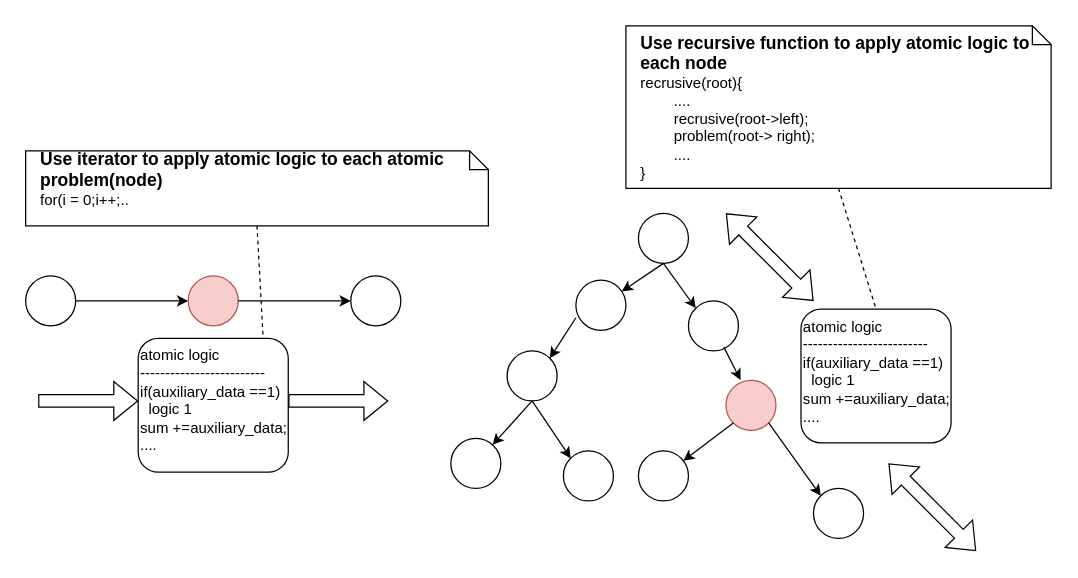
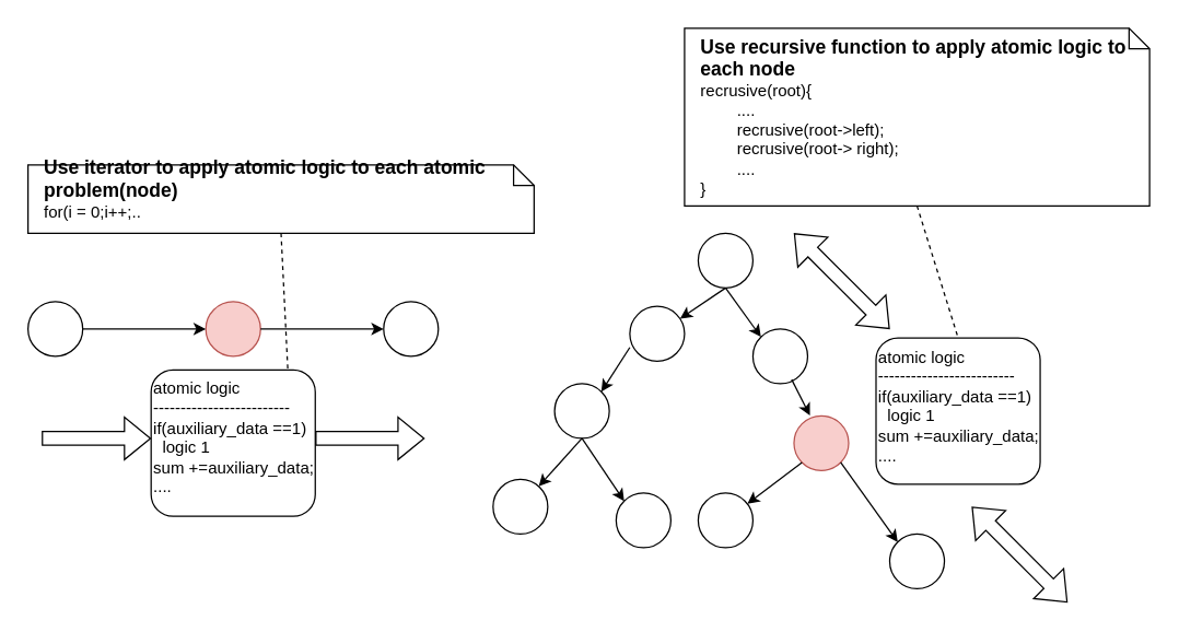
- <mxCell id="32" value="&lt;div&gt;&lt;b&gt;&lt;font style=&quot;font-size: 14px;&quot;&gt;Use recursive function to apply atomic logic to each node&lt;/font&gt;&lt;/b&gt;&lt;/div&gt;&lt;div&gt;&lt;span style=&quot;background-color: initial;&quot;&gt;recrusive(root){&lt;/span&gt;&lt;br&gt;&lt;/div&gt;&lt;div&gt;&lt;span style=&quot;white-space: pre;&quot;&gt;&#09;&lt;/span&gt;....&lt;br&gt;&lt;/div&gt;&lt;div&gt;&amp;nbsp; &amp;nbsp; &amp;nbsp; &amp;nbsp; recrusive(root-&amp;gt;left);&lt;/div&gt;&lt;div&gt;&amp;nbsp; &amp;nbsp; &amp;nbsp; &amp;nbsp;&amp;nbsp;&lt;span style=&quot;background-color: initial;&quot;&gt;problem(root-&amp;gt; right);&lt;/span&gt;&lt;/div&gt;&lt;div&gt;&lt;span style=&quot;background-color: initial;&quot;&gt;&amp;nbsp; &amp;nbsp; &amp;nbsp; &amp;nbsp; ....&lt;/span&gt;&lt;/div&gt;&lt;div&gt;}&lt;/div&gt;" style="shape=note;size=15;align=left;spacingLeft=10;html=1;whiteSpace=wrap;" vertex="1" parent="1"><mxGeometry x="500" y="20" width="340" height="130" as="geometry" /></mxCell>
+ <mxCell id="32" value="&lt;div&gt;&lt;b&gt;&lt;font style=&quot;font-size: 14px;&quot;&gt;Use recursive function to apply atomic logic to each node&lt;/font&gt;&lt;/b&gt;&lt;/div&gt;&lt;div&gt;&lt;span style=&quot;background-color: initial;&quot;&gt;recrusive(root){&lt;/span&gt;&lt;br&gt;&lt;/div&gt;&lt;div&gt;&lt;span style=&quot;white-space: pre;&quot;&gt;&#09;&lt;/span&gt;....&lt;br&gt;&lt;/div&gt;&lt;div&gt;&amp;nbsp; &amp;nbsp; &amp;nbsp; &amp;nbsp; recrusive(root-&amp;gt;left);&lt;/div&gt;&lt;div&gt;&amp;nbsp; &amp;nbsp; &amp;nbsp; &amp;nbsp;&amp;nbsp;&lt;span style=&quot;background-color: initial;&quot;&gt;recrusive(root-&amp;gt; right);&lt;/span&gt;&lt;/div&gt;&lt;div&gt;&lt;span style=&quot;background-color: initial;&quot;&gt;&amp;nbsp; &amp;nbsp; &amp;nbsp; &amp;nbsp; ....&lt;/span&gt;&lt;/div&gt;&lt;div&gt;}&lt;/div&gt;" style="shape=note;size=15;align=left;spacingLeft=10;html=1;whiteSpace=wrap;" vertex="1" parent="1"><mxGeometry x="500" y="20" width="340" height="130" as="geometry" /></mxCell>
- <mxCell id="30" value="&lt;div&gt;&lt;b&gt;&lt;font style=&quot;font-size: 14px;&quot;&gt;Use iterator to apply atomic logic to each atomic problem(node)&lt;/font&gt;&lt;/b&gt;&lt;/div&gt;for(i = 0;i++;..&amp;nbsp;&lt;div&gt;&lt;br&gt;&lt;/div&gt;" style="shape=note;size=15;align=left;spacingLeft=10;html=1;whiteSpace=wrap;" vertex="1" parent="1"><mxGeometry x="20" y="120" width="370" height="60" as="geometry" /></mxCell>
+ <mxCell id="30" value="&lt;div&gt;&lt;b&gt;&lt;font style=&quot;font-size: 14px;&quot;&gt;Use iterator to apply atomic logic to each atomic problem(node)&lt;/font&gt;&lt;/b&gt;&lt;/div&gt;for(i = 0;i++;..&amp;nbsp;&lt;div&gt;&lt;br&gt;&lt;/div&gt;" style="shape=note;size=15;align=left;spacingLeft=10;html=1;whiteSpace=wrap;" vertex="1" parent="1"><mxGeometry x="20" y="120" width="370" height="50" as="geometry" /></mxCell>
